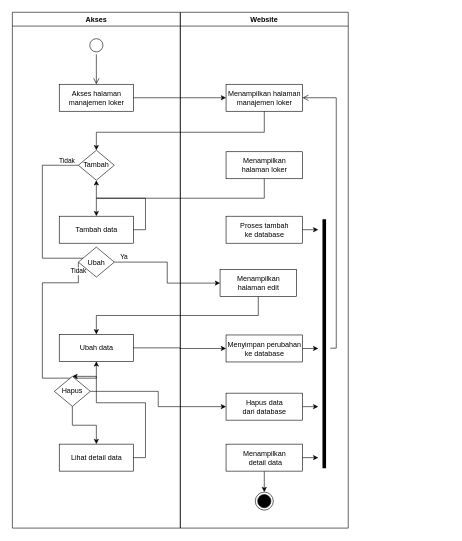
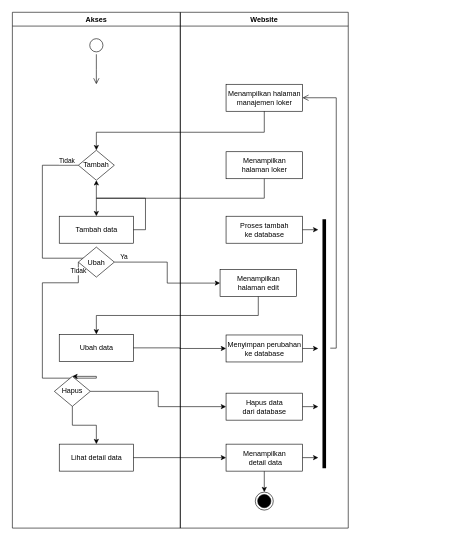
- <mxCell id="17" value="Akses halaman&lt;br&gt;manajemen loker" style="html=1;strokeColor=#000000;fillColor=default;" vertex="1" parent="14"><mxGeometry x="78.13" y="120" width="123.75" height="45" as="geometry" /></mxCell>
- <mxCell id="29" style="edgeStyle=orthogonalEdgeStyle;rounded=0;orthogonalLoop=1;jettySize=auto;html=1;exitX=1;exitY=0.5;exitDx=0;exitDy=0;strokeColor=#000000;entryX=0;entryY=0.5;entryDx=0;entryDy=0;" edge="1" parent="1" source="17" target="3"><mxGeometry relative="1" as="geometry"><mxPoint x="420" y="85" as="targetPoint" /><Array as="points"><mxPoint x="360" y="163" /><mxPoint x="370" y="163" /></Array></mxGeometry></mxCell>
- <mxCell id="38" style="edgeStyle=orthogonalEdgeStyle;rounded=0;orthogonalLoop=1;jettySize=auto;html=1;exitX=1;exitY=0.5;exitDx=0;exitDy=0;" edge="1" parent="1" source="28" target="25"><mxGeometry relative="1" as="geometry" /></mxCell>
+ <mxCell id="38" style="edgeStyle=orthogonalEdgeStyle;rounded=0;orthogonalLoop=1;jettySize=auto;html=1;exitX=1;exitY=0.5;exitDx=0;exitDy=0;entryX=0;entryY=0.5;entryDx=0;entryDy=0;" edge="1" parent="1" source="28" target="11"><mxGeometry relative="1" as="geometry" /></mxCell>
